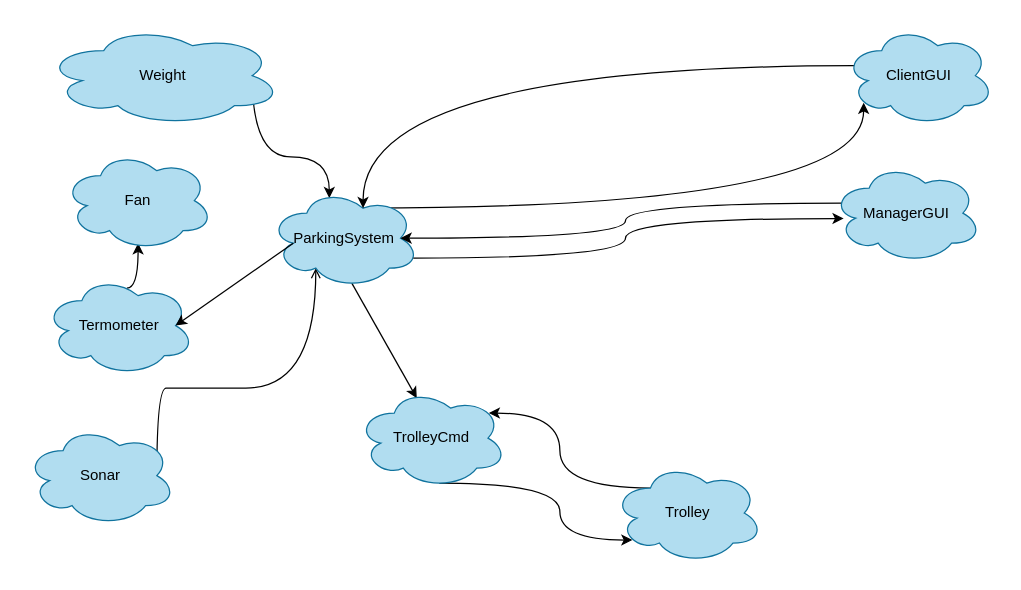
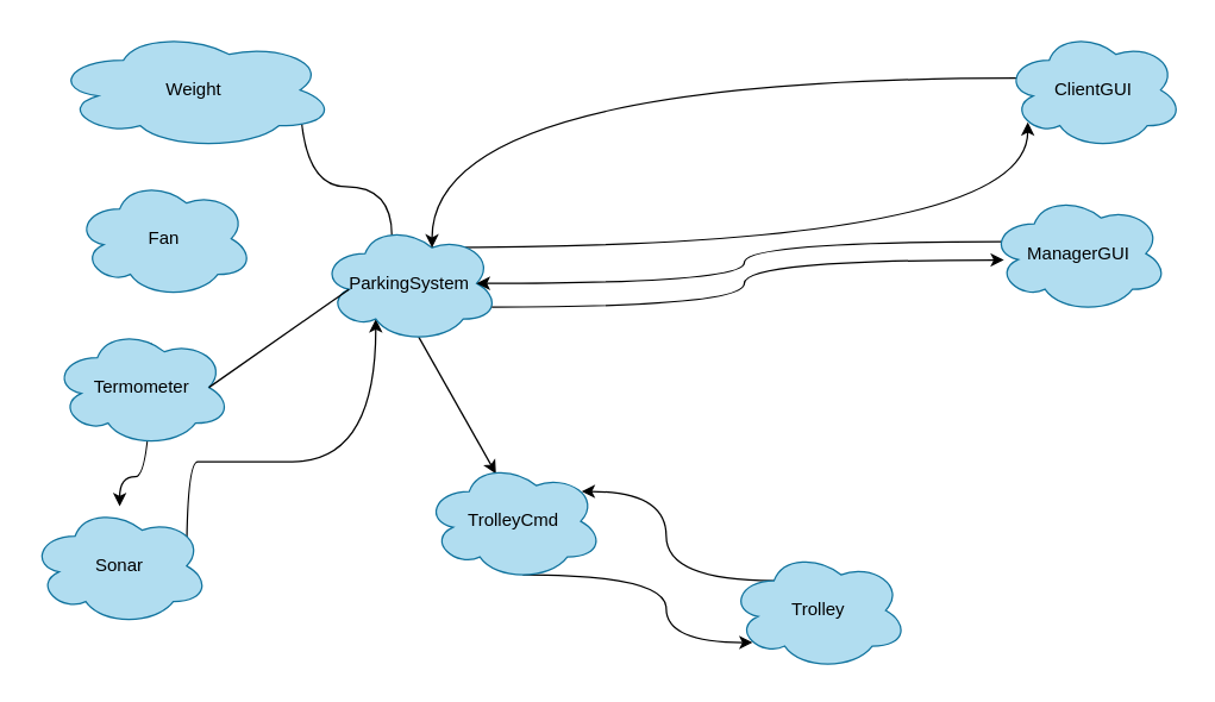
- <mxCell id="9" style="edgeStyle=orthogonalEdgeStyle;rounded=0;orthogonalLoop=1;jettySize=auto;html=1;exitX=0.875;exitY=0.5;exitDx=0;exitDy=0;exitPerimeter=0;entryX=0.4;entryY=0.1;entryDx=0;entryDy=0;entryPerimeter=0;curved=1;" parent="1" source="10" target="13" edge="1"><mxGeometry relative="1" as="geometry" /></mxCell>
+ <mxCell id="9" style="edgeStyle=orthogonalEdgeStyle;rounded=0;orthogonalLoop=1;jettySize=auto;html=1;exitX=0.875;exitY=0.5;exitDx=0;exitDy=0;exitPerimeter=0;entryX=0.4;entryY=0.1;entryDx=0;entryDy=0;entryPerimeter=0;curved=1;endArrow=none;" parent="1" source="10" target="13" edge="1"><mxGeometry relative="1" as="geometry" /></mxCell>
- <mxCell id="6" style="edgeStyle=orthogonalEdgeStyle;curved=1;rounded=0;orthogonalLoop=1;jettySize=auto;html=1;exitX=0.55;exitY=0.125;exitDx=0;exitDy=0;exitPerimeter=0;entryX=0.5;entryY=0.925;entryDx=0;entryDy=0;entryPerimeter=0;" parent="1" source="8" target="7" edge="1"><mxGeometry relative="1" as="geometry"><mxPoint x="95" y="180" as="targetPoint" /></mxGeometry></mxCell>
+ <mxCell id="6" style="edgeStyle=orthogonalEdgeStyle;curved=1;rounded=0;orthogonalLoop=1;jettySize=auto;html=1;exitX=0.55;exitY=0.125;exitDx=0;exitDy=0;exitPerimeter=0;" parent="1" source="8" target="5" edge="1"><mxGeometry relative="1" as="geometry"><mxPoint x="95" y="180" as="targetPoint" /></mxGeometry></mxCell>
- <mxCell id="4" style="edgeStyle=orthogonalEdgeStyle;curved=1;rounded=0;orthogonalLoop=1;jettySize=auto;html=1;exitX=0.875;exitY=0.5;exitDx=0;exitDy=0;exitPerimeter=0;entryX=0.31;entryY=0.8;entryDx=0;entryDy=0;entryPerimeter=0;endArrow=open;" parent="1" source="5" target="13" edge="1"><mxGeometry relative="1" as="geometry"><Array as="points"><mxPoint x="140" y="310" /><mxPoint x="302" y="310" /></Array></mxGeometry></mxCell>
+ <mxCell id="4" style="edgeStyle=orthogonalEdgeStyle;curved=1;rounded=0;orthogonalLoop=1;jettySize=auto;html=1;exitX=0.875;exitY=0.5;exitDx=0;exitDy=0;exitPerimeter=0;entryX=0.31;entryY=0.8;entryDx=0;entryDy=0;entryPerimeter=0;" parent="1" source="5" target="13" edge="1"><mxGeometry relative="1" as="geometry"><Array as="points"><mxPoint x="140" y="310" /><mxPoint x="302" y="310" /></Array></mxGeometry></mxCell>
- <mxCell id="21" style="edgeStyle=none;rounded=0;orthogonalLoop=1;jettySize=auto;html=1;exitX=0.16;exitY=0.55;exitDx=0;exitDy=0;exitPerimeter=0;entryX=0.875;entryY=0.5;entryDx=0;entryDy=0;entryPerimeter=0;" edge="1" parent="1" source="13" target="8"><mxGeometry relative="1" as="geometry"><mxPoint x="341" y="216" as="sourcePoint" /><mxPoint x="343" y="328" as="targetPoint" /></mxGeometry></mxCell>
+ <mxCell id="21" style="edgeStyle=none;rounded=0;orthogonalLoop=1;jettySize=auto;html=1;exitX=0.16;exitY=0.55;exitDx=0;exitDy=0;exitPerimeter=0;entryX=0.875;entryY=0.5;entryDx=0;entryDy=0;entryPerimeter=0;endArrow=none;" edge="1" parent="1" source="13" target="8"><mxGeometry relative="1" as="geometry"><mxPoint x="341" y="216" as="sourcePoint" /><mxPoint x="343" y="328" as="targetPoint" /></mxGeometry></mxCell>
